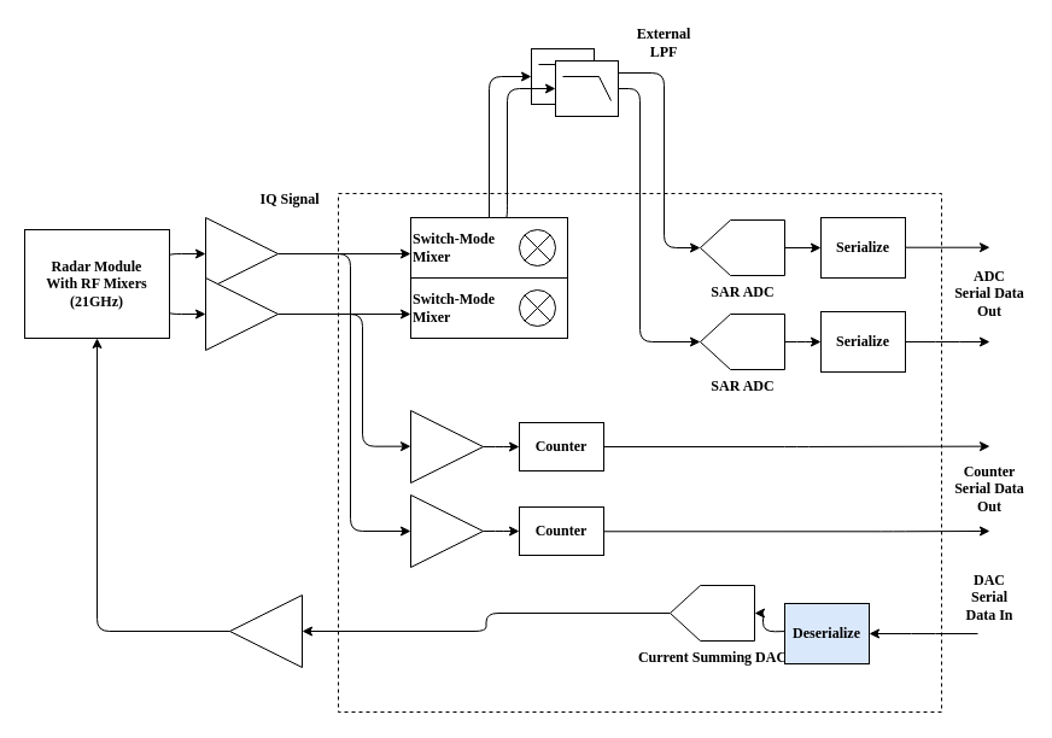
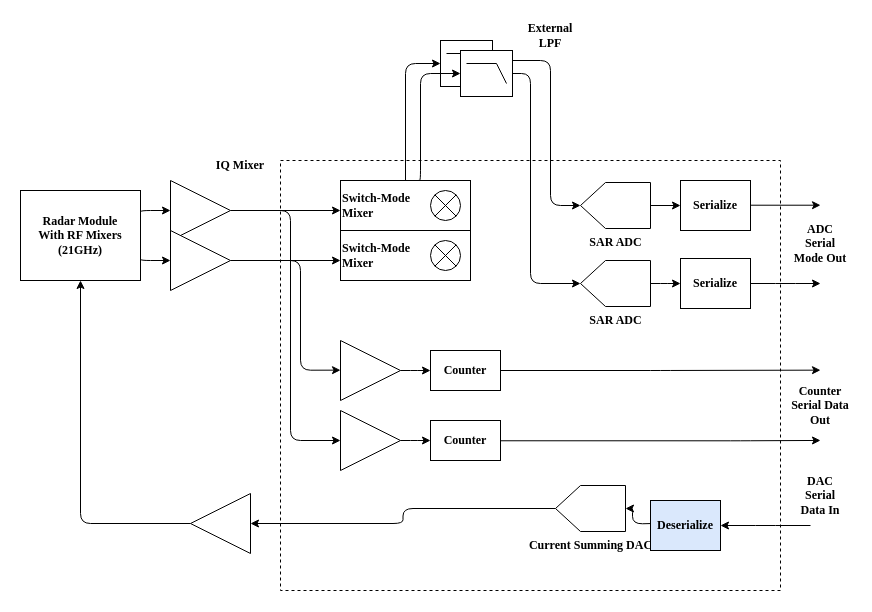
- <mxCell id="48" value="&lt;b&gt;IQ Signal&lt;br&gt;&lt;/b&gt;" style="text;html=1;strokeColor=none;fillColor=none;align=center;verticalAlign=middle;whiteSpace=wrap;rounded=0;fontFamily=Quicksand;fontSource=https%3A%2F%2Ffonts.googleapis.com%2Fcss%3Ffamily%3DQuicksand;" vertex="1" parent="1"><mxGeometry x="210" y="150" width="60" height="30" as="geometry" /></mxCell>
+ <mxCell id="48" value="&lt;b&gt;IQ Mixer&lt;br&gt;&lt;/b&gt;" style="text;html=1;strokeColor=none;fillColor=none;align=center;verticalAlign=middle;whiteSpace=wrap;rounded=0;fontFamily=Quicksand;fontSource=https%3A%2F%2Ffonts.googleapis.com%2Fcss%3Ffamily%3DQuicksand;" vertex="1" parent="1"><mxGeometry x="210" y="150" width="60" height="30" as="geometry" /></mxCell>
- <mxCell id="49" value="ADC Serial Data Out" style="text;html=1;strokeColor=none;fillColor=none;align=center;verticalAlign=middle;whiteSpace=wrap;rounded=0;fontFamily=Quicksand;fontSource=https%3A%2F%2Ffonts.googleapis.com%2Fcss%3Ffamily%3DQuicksand;fontStyle=1" vertex="1" parent="1"><mxGeometry x="790" y="228" width="60" height="30" as="geometry" /></mxCell>
+ <mxCell id="49" value="ADC Serial Mode Out" style="text;html=1;strokeColor=none;fillColor=none;align=center;verticalAlign=middle;whiteSpace=wrap;rounded=0;fontFamily=Quicksand;fontSource=https%3A%2F%2Ffonts.googleapis.com%2Fcss%3Ffamily%3DQuicksand;fontStyle=1" vertex="1" parent="1"><mxGeometry x="790" y="228" width="60" height="30" as="geometry" /></mxCell>
